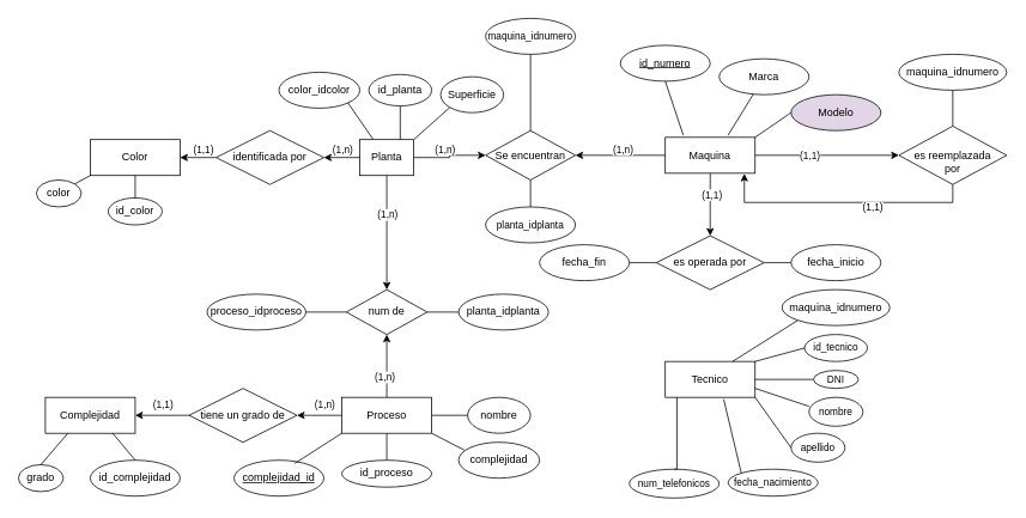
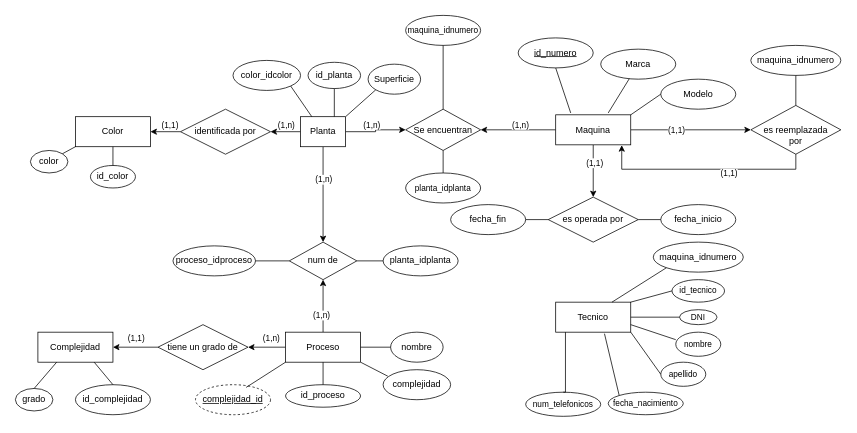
- <mxCell id="36" value="Modelo" style="ellipse;whiteSpace=wrap;html=1;align=center;fillColor=#e1d5e7;" parent="1" vertex="1"><mxGeometry x="880" y="105" width="100" height="40" as="geometry" /></mxCell>
+ <mxCell id="36" value="Modelo" style="ellipse;whiteSpace=wrap;html=1;align=center;" parent="1" vertex="1"><mxGeometry x="880" y="105" width="100" height="40" as="geometry" /></mxCell>
- <mxCell id="90" value="complejidad_id" style="ellipse;whiteSpace=wrap;html=1;align=center;fontStyle=4;" vertex="1" parent="1"><mxGeometry x="260" y="512.14" width="100" height="40" as="geometry" /></mxCell>
+ <mxCell id="90" value="complejidad_id" style="ellipse;whiteSpace=wrap;html=1;align=center;fontStyle=4;dashed=1;" vertex="1" parent="1"><mxGeometry x="260" y="512.14" width="100" height="40" as="geometry" /></mxCell>
